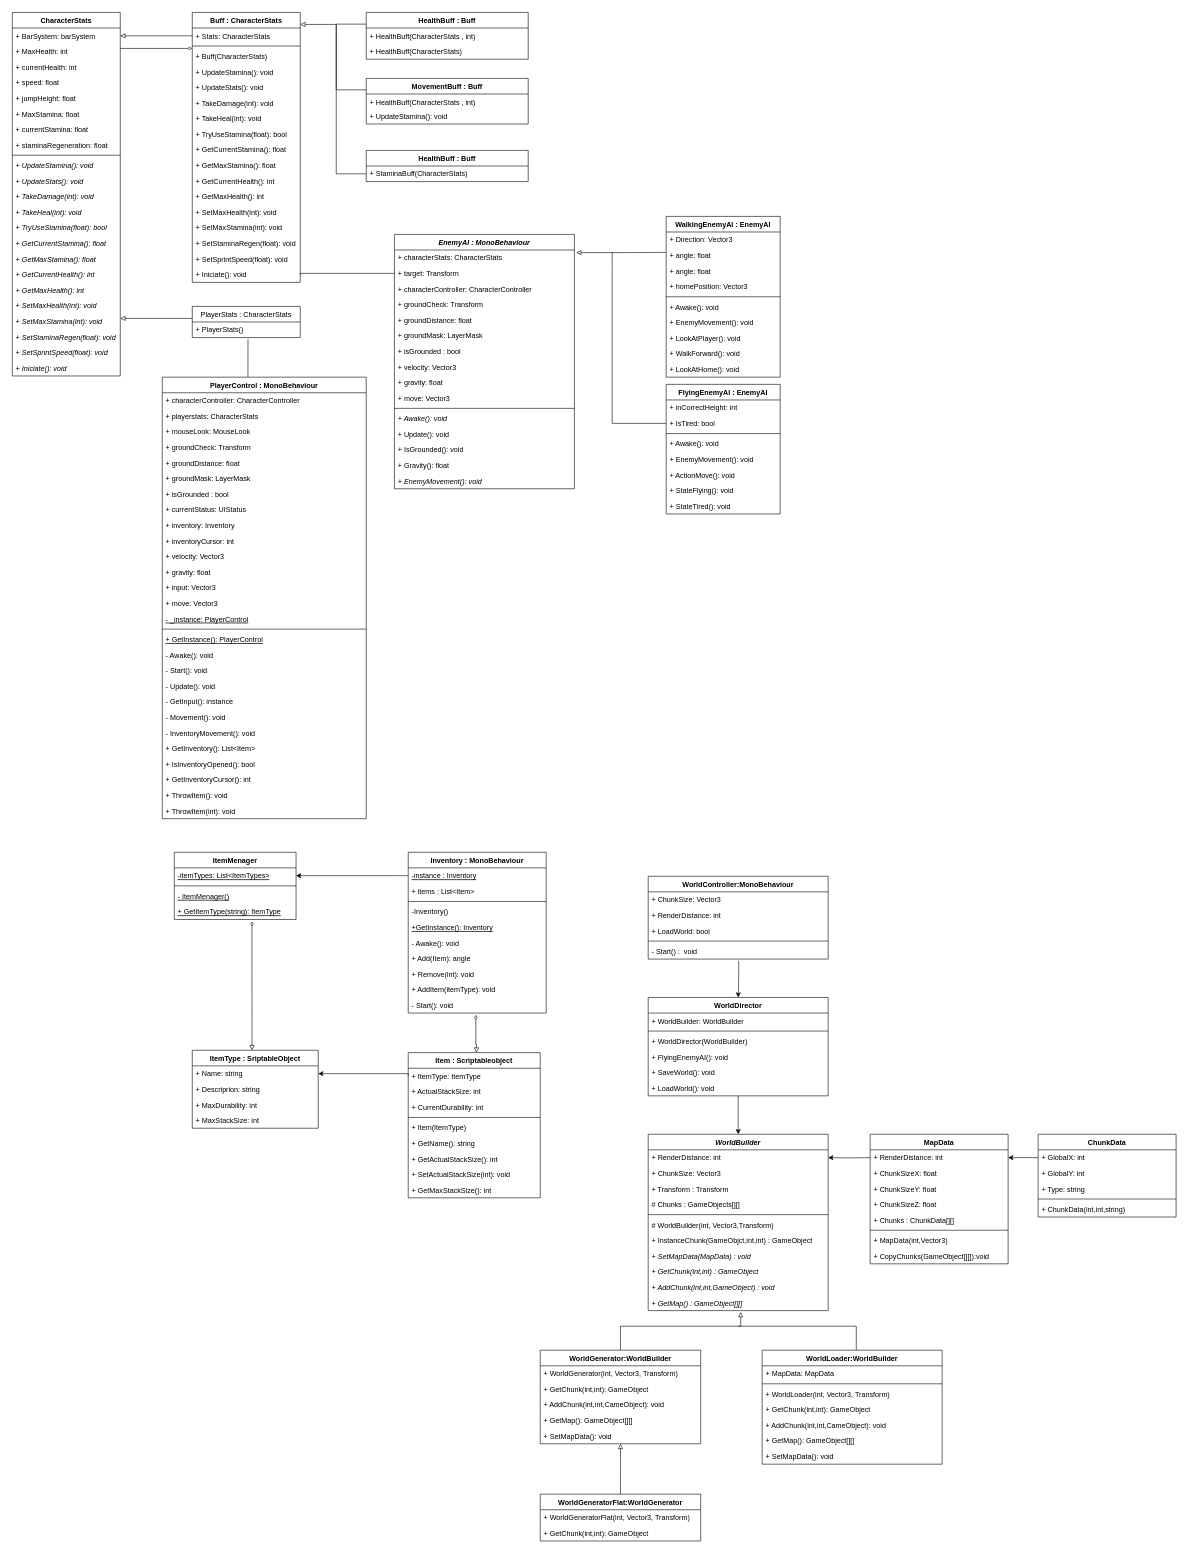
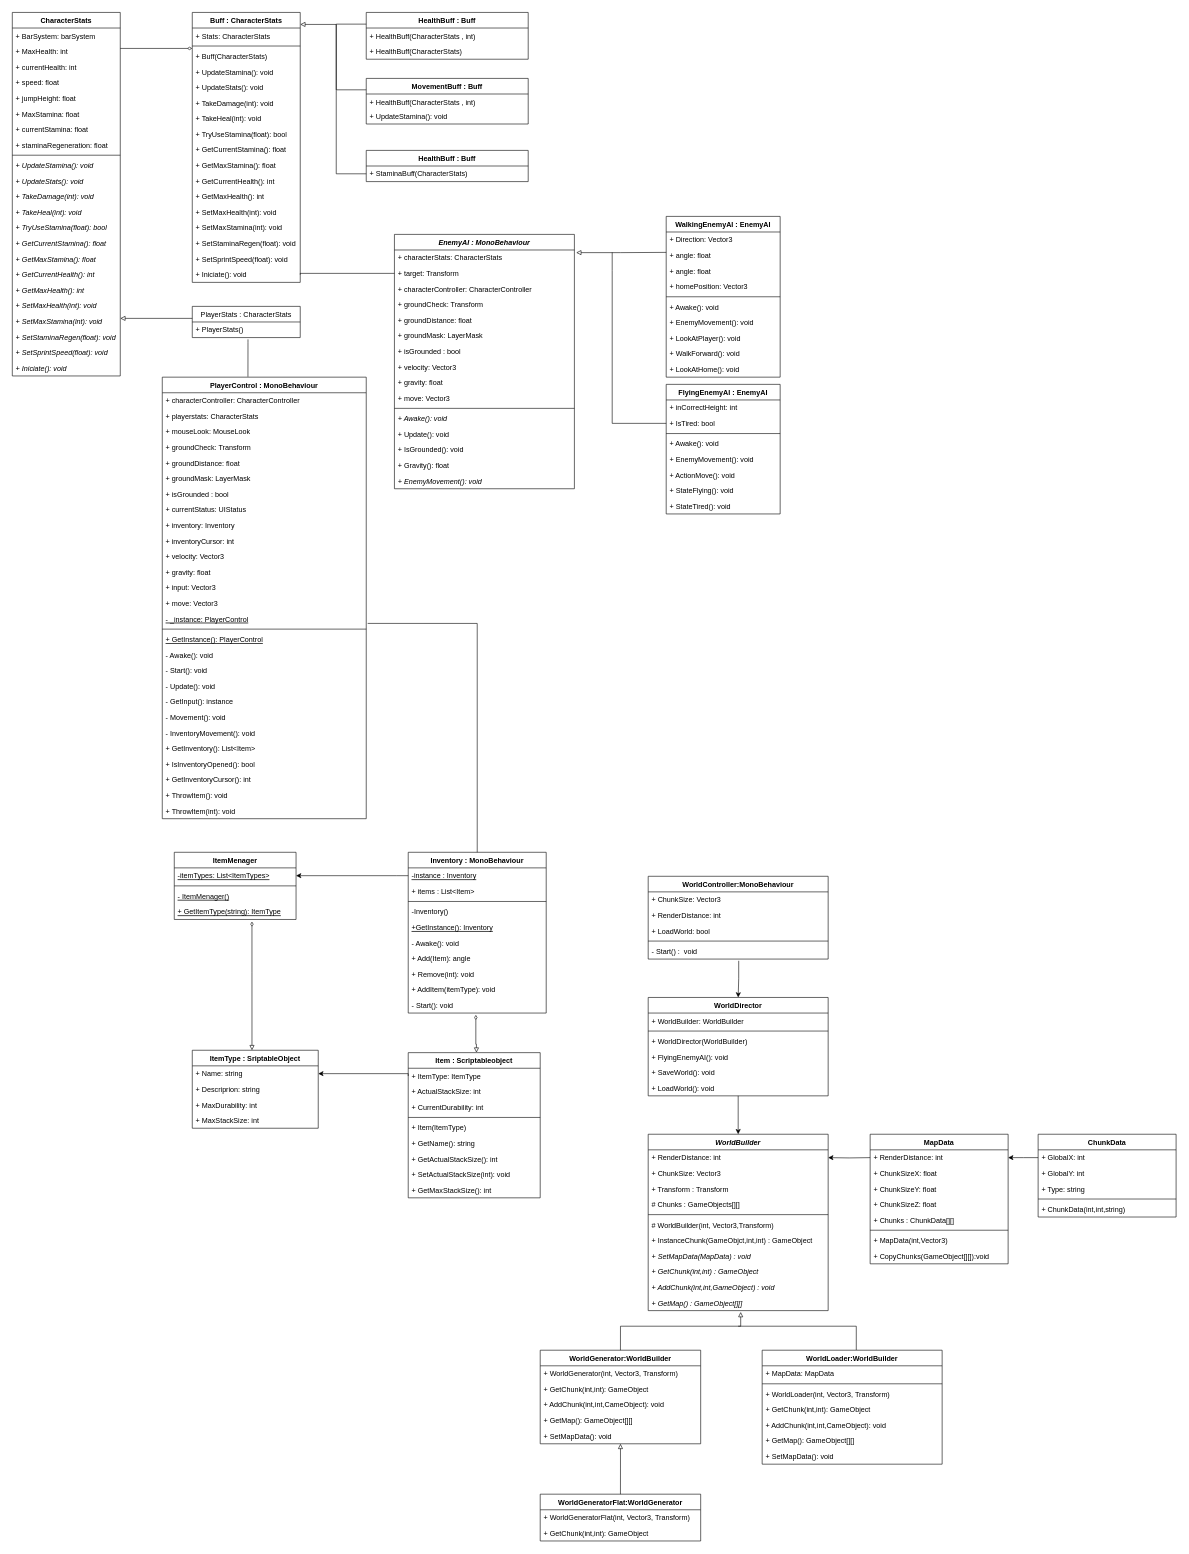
- <mxCell id="210" style="edgeStyle=orthogonalEdgeStyle;rounded=0;orthogonalLoop=1;jettySize=auto;html=1;entryX=0;entryY=0.5;entryDx=0;entryDy=0;endArrow=none;endFill=0;startArrow=block;startFill=0;" edge="1" parent="1" source="3" target="27"><mxGeometry relative="1" as="geometry" /></mxCell>
+ <mxCell id="223" style="edgeStyle=orthogonalEdgeStyle;rounded=0;orthogonalLoop=1;jettySize=auto;html=1;endArrow=none;endFill=0;startArrow=none;startFill=0;exitX=1.007;exitY=0.788;exitDx=0;exitDy=0;exitPerimeter=0;entryX=0.5;entryY=0;entryDx=0;entryDy=0;" edge="1" parent="1" source="106" target="120"><mxGeometry relative="1" as="geometry"><mxPoint x="740.01" y="1240" as="sourcePoint" /><mxPoint x="797.13" y="1275.01" as="targetPoint" /><Array as="points"><mxPoint x="795" y="1038" /></Array></mxGeometry></mxCell>
